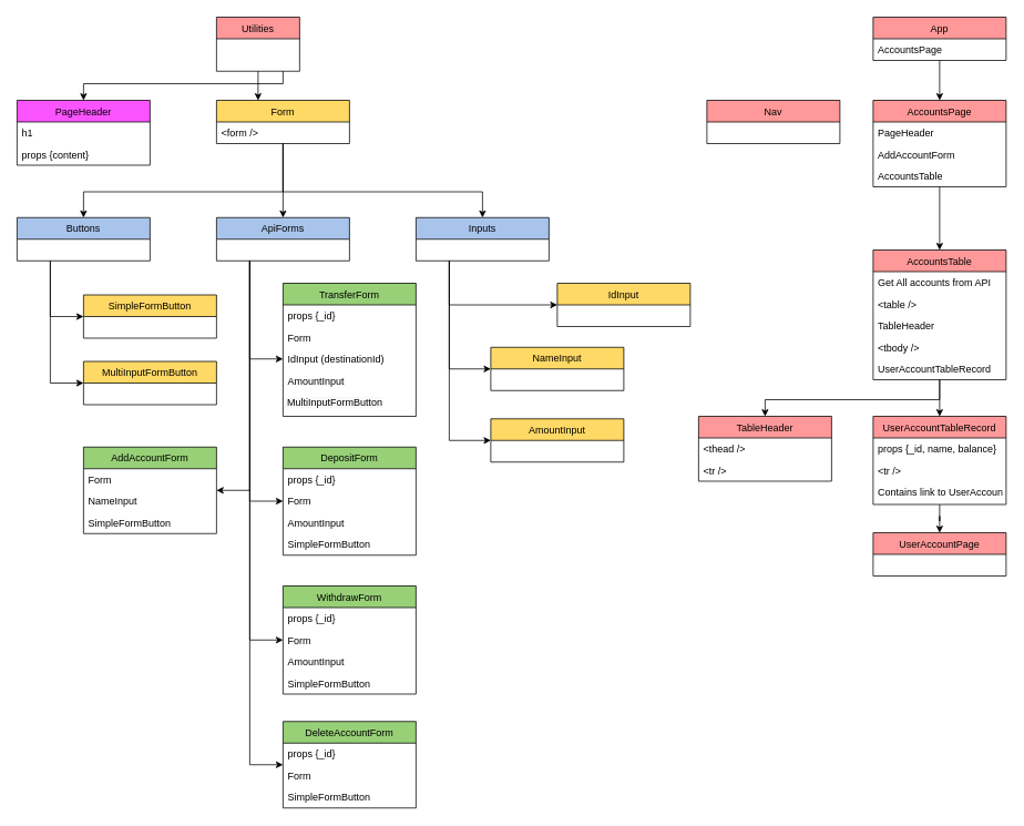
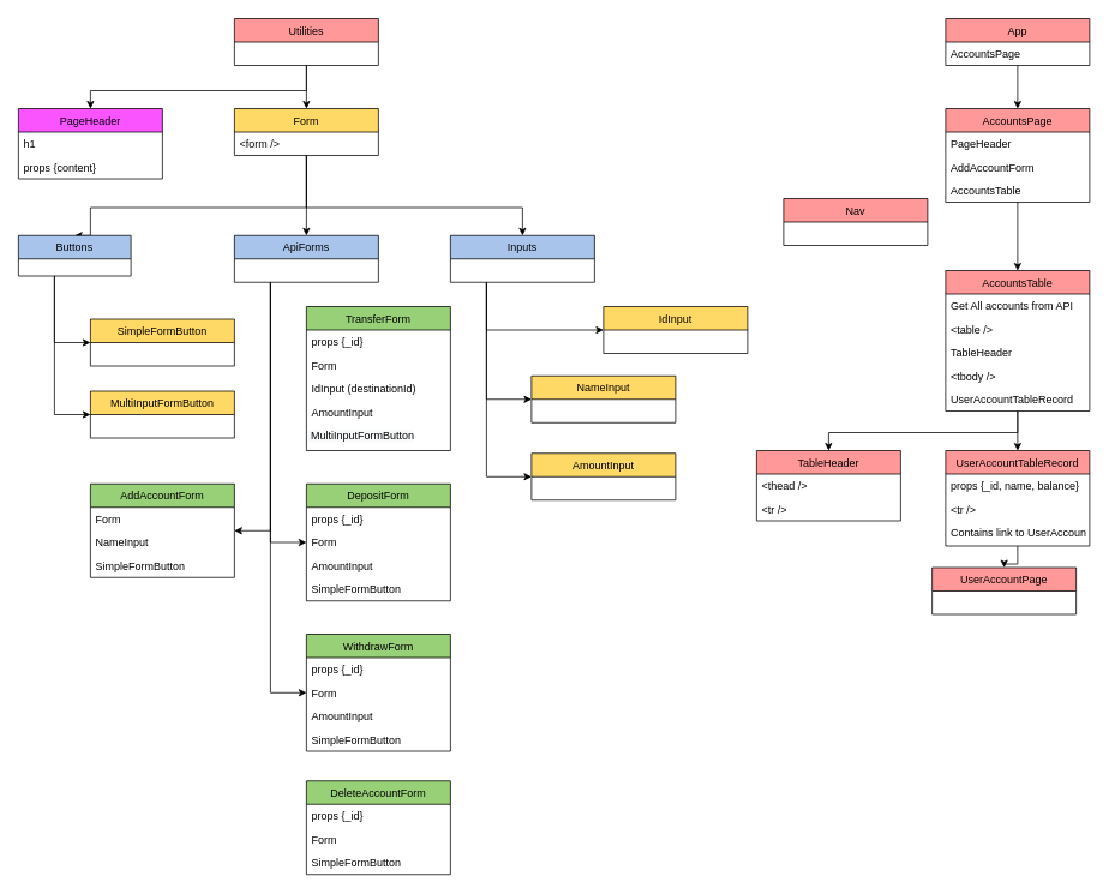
- <mxCell id="57" value="Utilities" style="swimlane;fontStyle=0;childLayout=stackLayout;horizontal=1;startSize=26;horizontalStack=0;resizeParent=1;resizeParentMax=0;resizeLast=0;collapsible=1;marginBottom=0;fillColor=#FF9999;" vertex="1" parent="1"><mxGeometry x="260" y="20" width="100" height="65" as="geometry" /></mxCell>
+ <mxCell id="57" value="Utilities" style="swimlane;fontStyle=0;childLayout=stackLayout;horizontal=1;startSize=26;horizontalStack=0;resizeParent=1;resizeParentMax=0;resizeLast=0;collapsible=1;marginBottom=0;fillColor=#FF9999;" vertex="1" parent="1"><mxGeometry x="260" y="20" width="160" height="52" as="geometry" /></mxCell>
- <mxCell id="19" value="Nav" style="swimlane;fontStyle=0;childLayout=stackLayout;horizontal=1;startSize=26;horizontalStack=0;resizeParent=1;resizeParentMax=0;resizeLast=0;collapsible=1;marginBottom=0;fillColor=#FF9999;" vertex="1" parent="1"><mxGeometry x="850" y="120" width="160" height="52" as="geometry" /></mxCell>
+ <mxCell id="19" value="Nav" style="swimlane;fontStyle=0;childLayout=stackLayout;horizontal=1;startSize=26;horizontalStack=0;resizeParent=1;resizeParentMax=0;resizeLast=0;collapsible=1;marginBottom=0;fillColor=#FF9999;" vertex="1" parent="1"><mxGeometry x="870" y="220" width="160" height="52" as="geometry" /></mxCell>
- <mxCell id="72" value="Buttons" style="swimlane;fontStyle=0;childLayout=stackLayout;horizontal=1;startSize=26;horizontalStack=0;resizeParent=1;resizeParentMax=0;resizeLast=0;collapsible=1;marginBottom=0;fillColor=#A9C4EB;" vertex="1" parent="1"><mxGeometry x="20" y="261" width="160" height="52" as="geometry" /></mxCell>
+ <mxCell id="72" value="Buttons" style="swimlane;fontStyle=0;childLayout=stackLayout;horizontal=1;startSize=26;horizontalStack=0;resizeParent=1;resizeParentMax=0;resizeLast=0;collapsible=1;marginBottom=0;fillColor=#A9C4EB;" vertex="1" parent="1"><mxGeometry x="20" y="261" width="125" height="45" as="geometry" /></mxCell>
- <mxCell id="73" style="edgeStyle=orthogonalEdgeStyle;rounded=0;orthogonalLoop=1;jettySize=auto;html=1;entryX=0;entryY=0.5;entryDx=0;entryDy=0;" edge="1" parent="1" source="78" target="33"><mxGeometry relative="1" as="geometry"><Array as="points"><mxPoint x="300" y="431" /></Array></mxGeometry></mxCell>
- <mxCell id="29" value="UserAccountPage" style="swimlane;fontStyle=0;childLayout=stackLayout;horizontal=1;startSize=26;horizontalStack=0;resizeParent=1;resizeParentMax=0;resizeLast=0;collapsible=1;marginBottom=0;fillColor=#FF9999;" vertex="1" parent="1"><mxGeometry x="1050" y="640" width="160" height="52" as="geometry" /></mxCell>
+ <mxCell id="29" value="UserAccountPage" style="swimlane;fontStyle=0;childLayout=stackLayout;horizontal=1;startSize=26;horizontalStack=0;resizeParent=1;resizeParentMax=0;resizeLast=0;collapsible=1;marginBottom=0;fillColor=#FF9999;" vertex="1" parent="1"><mxGeometry x="1035" y="630" width="160" height="52" as="geometry" /></mxCell>
- <mxCell id="76" style="edgeStyle=orthogonalEdgeStyle;rounded=0;orthogonalLoop=1;jettySize=auto;html=1;entryX=0;entryY=0.5;entryDx=0;entryDy=0;" edge="1" parent="1" source="78" target="46"><mxGeometry relative="1" as="geometry"><mxPoint x="240" y="940" as="targetPoint" /><Array as="points"><mxPoint x="300" y="919" /></Array></mxGeometry></mxCell>
